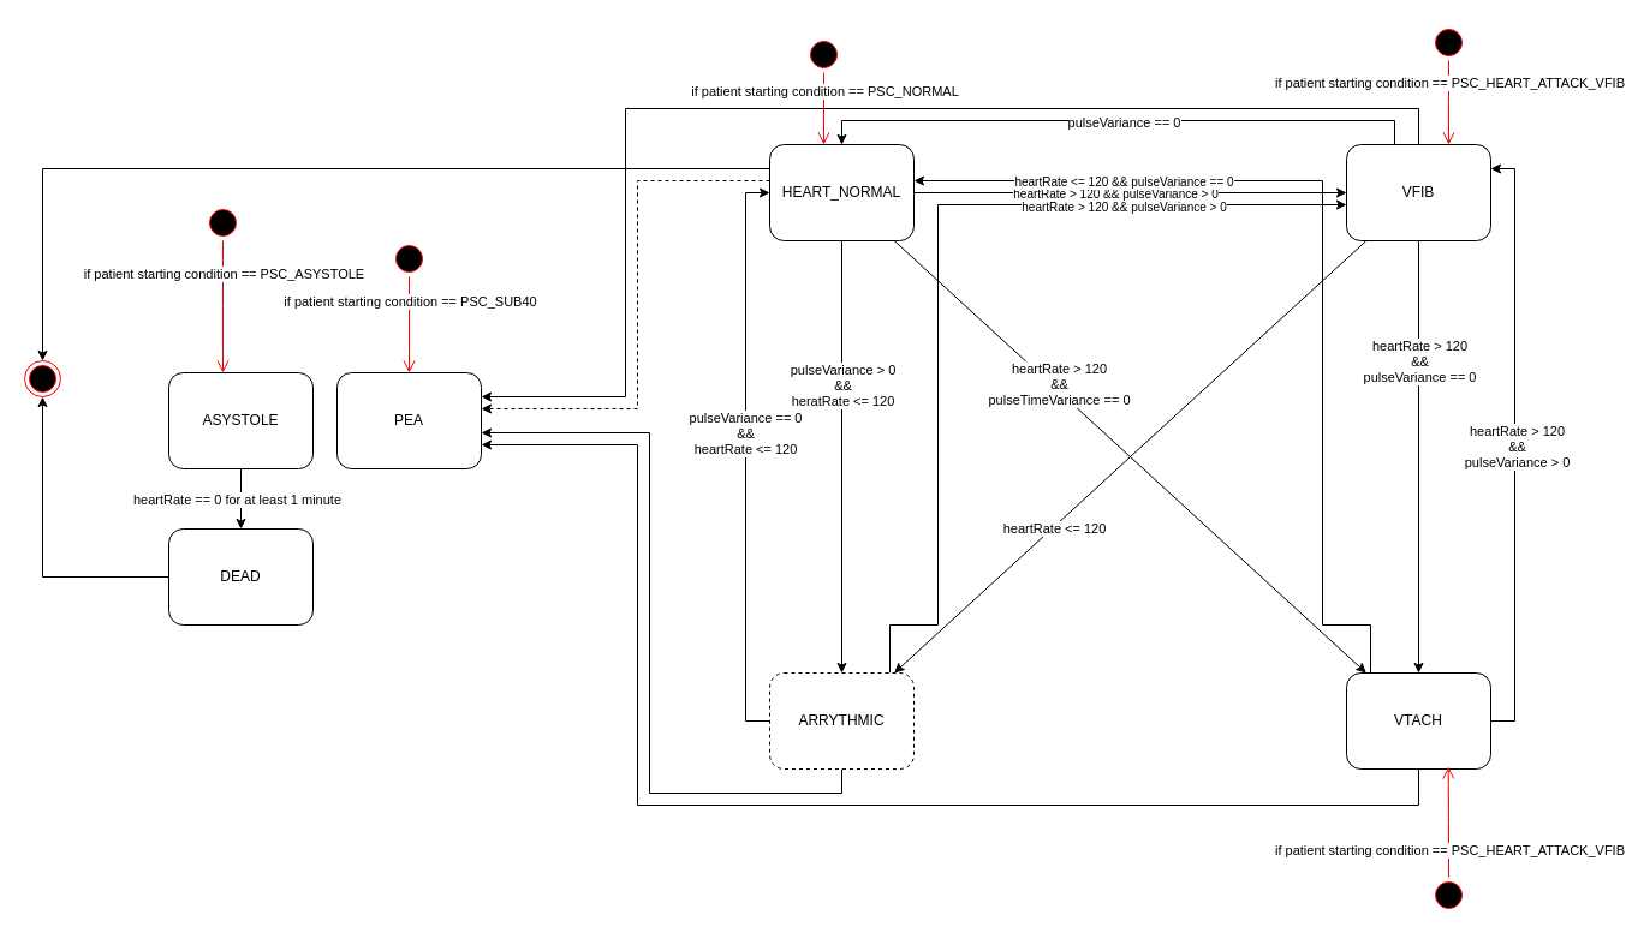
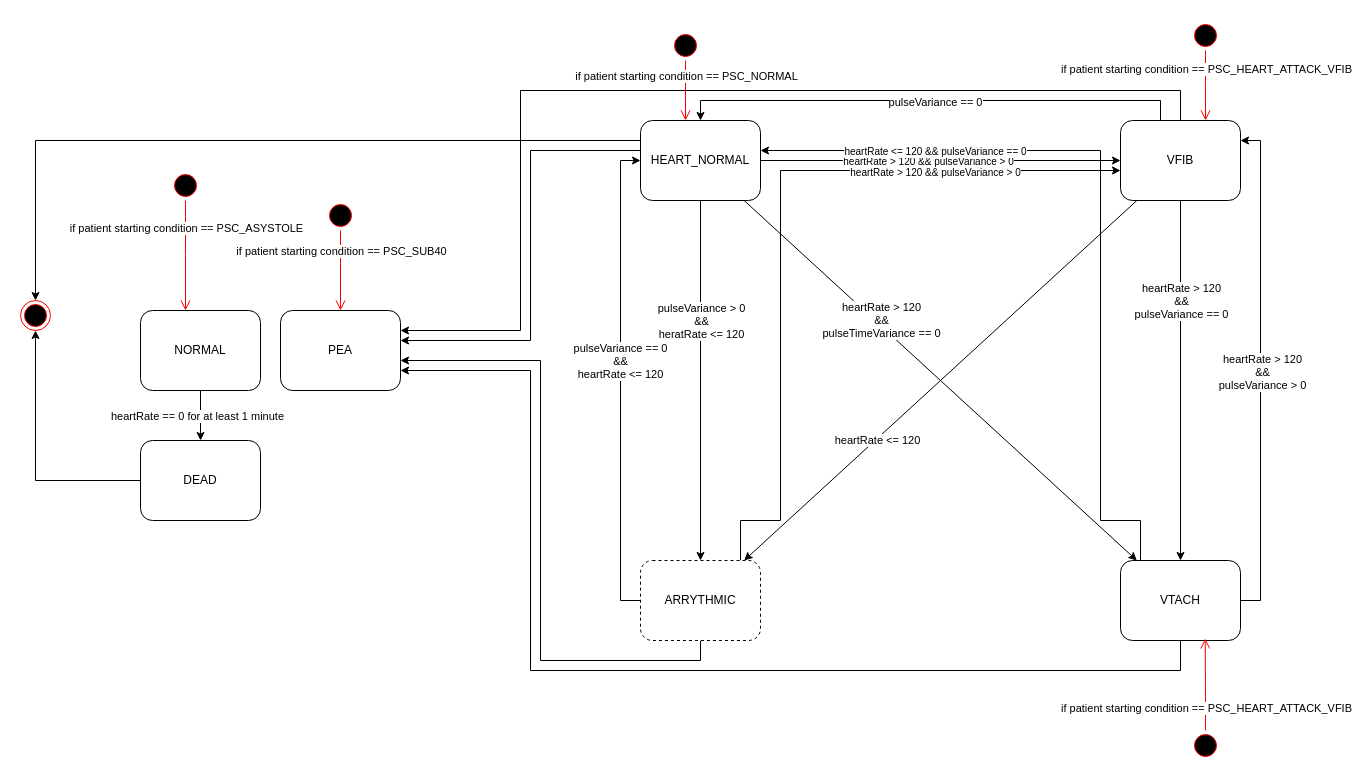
- <mxCell id="8" style="edgeStyle=orthogonalEdgeStyle;rounded=0;orthogonalLoop=1;jettySize=auto;html=1;dashed=1;" parent="1" source="10" target="33" edge="1"><mxGeometry relative="1" as="geometry"><Array as="points"><mxPoint x="530" y="150" /><mxPoint x="530" y="340" /></Array></mxGeometry></mxCell>
+ <mxCell id="8" style="edgeStyle=orthogonalEdgeStyle;rounded=0;orthogonalLoop=1;jettySize=auto;html=1;" parent="1" source="10" target="33" edge="1"><mxGeometry relative="1" as="geometry"><Array as="points"><mxPoint x="530" y="150" /><mxPoint x="530" y="340" /></Array></mxGeometry></mxCell>
- <mxCell id="36" value="ASYSTOLE" style="rounded=1;whiteSpace=wrap;html=1;" parent="1" vertex="1"><mxGeometry x="140" y="310" width="120" height="80" as="geometry" /></mxCell>
+ <mxCell id="36" value="NORMAL" style="rounded=1;whiteSpace=wrap;html=1;" parent="1" vertex="1"><mxGeometry x="140" y="310" width="120" height="80" as="geometry" /></mxCell>
